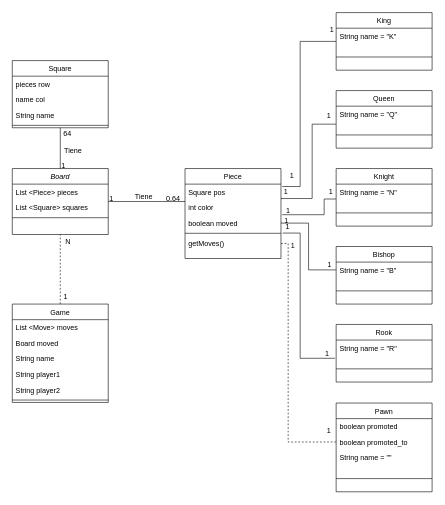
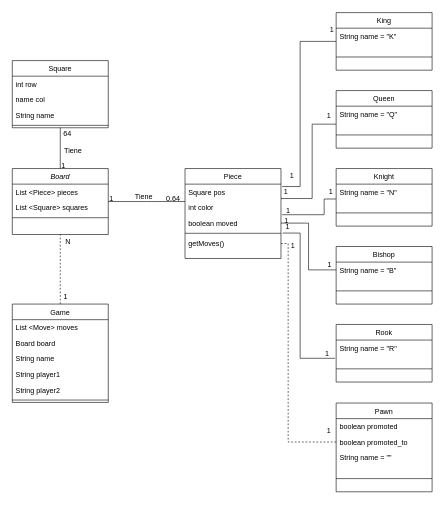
- <mxCell id="18" value="pieces row" style="text;align=left;verticalAlign=top;spacingLeft=4;spacingRight=4;overflow=hidden;rotatable=0;points=[[0,0.5],[1,0.5]];portConstraint=eastwest;" parent="17" vertex="1"><mxGeometry y="26" width="160" height="26" as="geometry" /></mxCell>
+ <mxCell id="18" value="int row" style="text;align=left;verticalAlign=top;spacingLeft=4;spacingRight=4;overflow=hidden;rotatable=0;points=[[0,0.5],[1,0.5]];portConstraint=eastwest;" parent="17" vertex="1"><mxGeometry y="26" width="160" height="26" as="geometry" /></mxCell>
- <mxCell id="54" value="Board moved" style="text;align=left;verticalAlign=top;spacingLeft=4;spacingRight=4;overflow=hidden;rotatable=0;points=[[0,0.5],[1,0.5]];portConstraint=eastwest;" parent="52" vertex="1"><mxGeometry y="52" width="160" height="26" as="geometry" /></mxCell>
+ <mxCell id="54" value="Board board" style="text;align=left;verticalAlign=top;spacingLeft=4;spacingRight=4;overflow=hidden;rotatable=0;points=[[0,0.5],[1,0.5]];portConstraint=eastwest;" parent="52" vertex="1"><mxGeometry y="52" width="160" height="26" as="geometry" /></mxCell>
